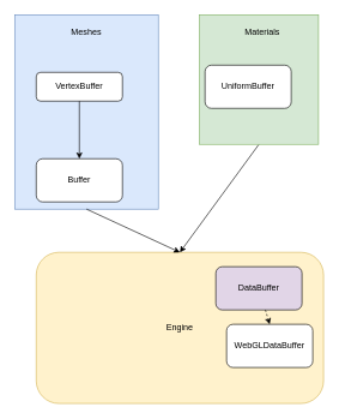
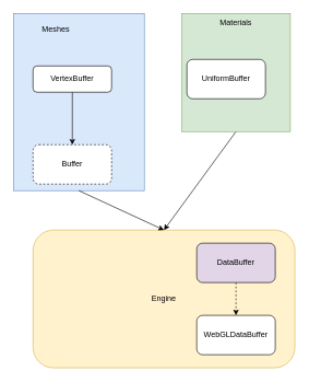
- <mxCell id="4" value="Meshes" style="text;html=1;strokeColor=none;fillColor=none;align=center;verticalAlign=middle;whiteSpace=wrap;rounded=0;" vertex="1" parent="2"><mxGeometry x="70" y="10" width="60" height="30" as="geometry" /></mxCell>
+ <mxCell id="4" value="Meshes" style="text;html=1;strokeColor=none;fillColor=none;align=center;verticalAlign=middle;whiteSpace=wrap;rounded=0;" vertex="1" parent="2"><mxGeometry x="35" y="10" width="60" height="30" as="geometry" /></mxCell>
- <mxCell id="16" value="Materials" style="text;html=1;strokeColor=none;fillColor=none;align=center;verticalAlign=middle;whiteSpace=wrap;rounded=0;" vertex="1" parent="14"><mxGeometry x="58" y="10" width="60" height="30" as="geometry" /></mxCell>
+ <mxCell id="16" value="Materials" style="text;html=1;strokeColor=none;fillColor=none;align=center;verticalAlign=middle;whiteSpace=wrap;rounded=0;" vertex="1" parent="14"><mxGeometry x="53" width="60" height="30" as="geometry" /></mxCell>
- <mxCell id="5" value="Buffer" style="rounded=1;whiteSpace=wrap;html=1;" vertex="1" parent="1"><mxGeometry x="50" y="220" width="120" height="60" as="geometry" /></mxCell>
+ <mxCell id="5" value="Buffer" style="rounded=1;whiteSpace=wrap;html=1;dashed=1;" vertex="1" parent="1"><mxGeometry x="50" y="220" width="120" height="60" as="geometry" /></mxCell>
- <mxCell id="11" value="WebGLDataBuffer" style="rounded=1;whiteSpace=wrap;html=1;" vertex="1" parent="1"><mxGeometry x="315" y="450" width="120" height="60" as="geometry" /></mxCell>
+ <mxCell id="11" value="WebGLDataBuffer" style="rounded=1;whiteSpace=wrap;html=1;" vertex="1" parent="1"><mxGeometry x="300" y="480" width="120" height="60" as="geometry" /></mxCell>
